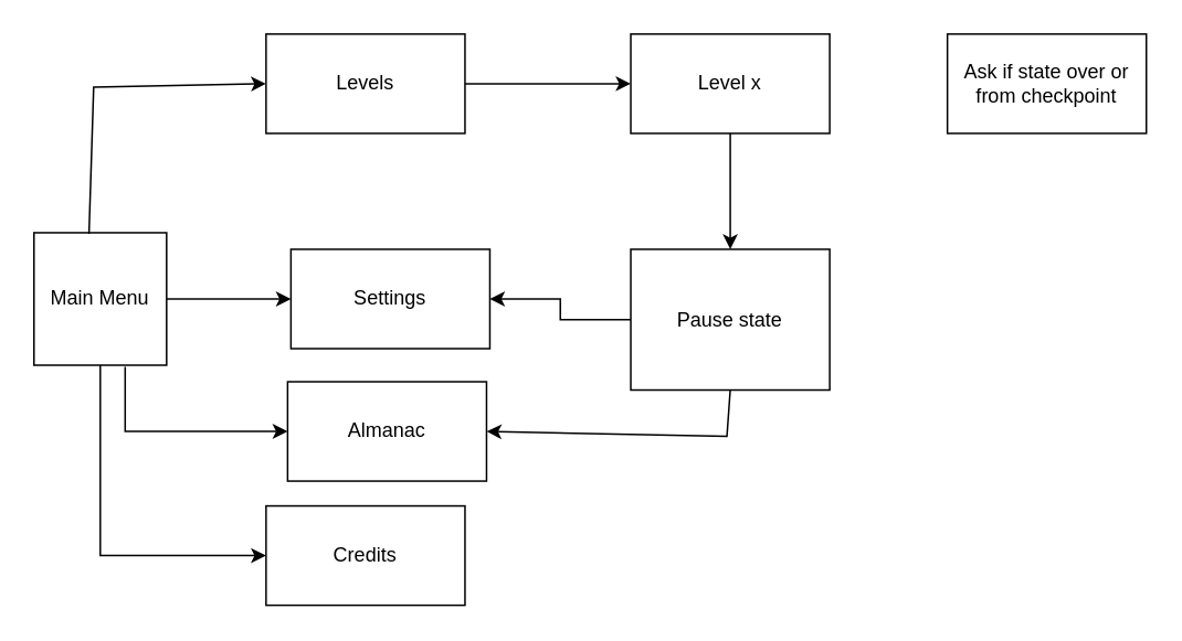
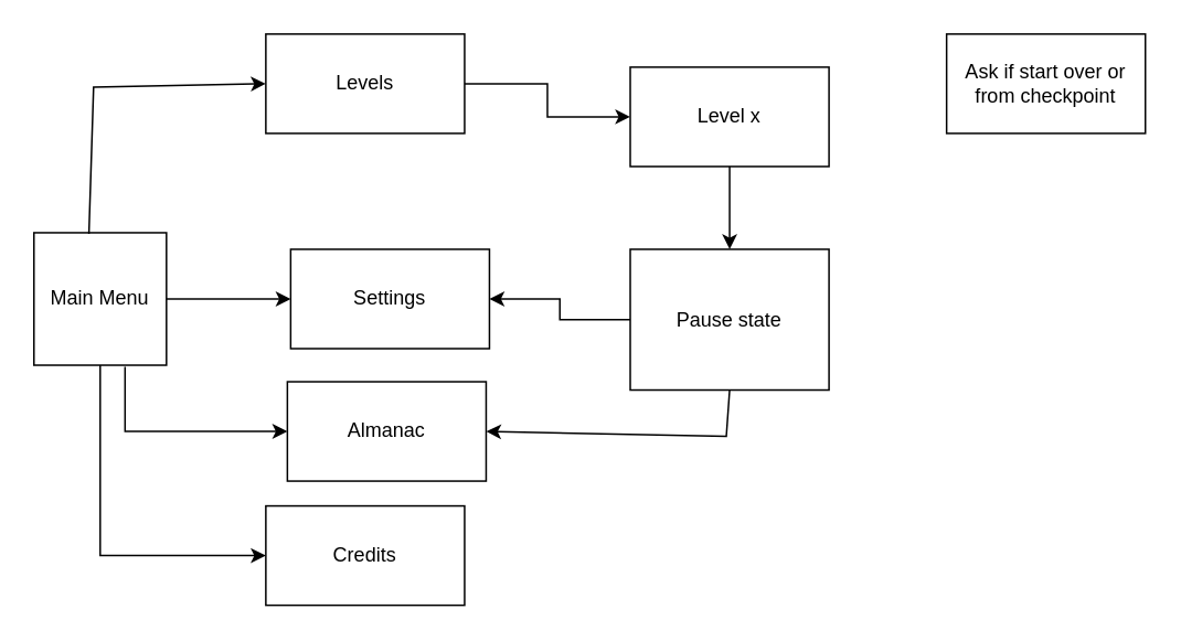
- <mxCell id="7" value="Level x" style="rounded=0;whiteSpace=wrap;html=1;" vertex="1" parent="1"><mxGeometry x="380" y="20" width="120" height="60" as="geometry" /></mxCell>
+ <mxCell id="7" value="Level x" style="rounded=0;whiteSpace=wrap;html=1;" vertex="1" parent="1"><mxGeometry x="380" y="40" width="120" height="60" as="geometry" /></mxCell>
- <mxCell id="17" value="Ask if state over or from checkpoint" style="rounded=0;whiteSpace=wrap;html=1;" vertex="1" parent="1"><mxGeometry x="571" y="20" width="120" height="60" as="geometry" /></mxCell>
+ <mxCell id="17" value="Ask if start over or from checkpoint" style="rounded=0;whiteSpace=wrap;html=1;" vertex="1" parent="1"><mxGeometry x="571" y="20" width="120" height="60" as="geometry" /></mxCell>
